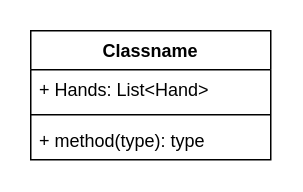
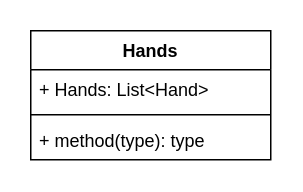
- <mxCell id="2" value="Classname" style="swimlane;fontStyle=1;align=center;verticalAlign=top;childLayout=stackLayout;horizontal=1;startSize=26;horizontalStack=0;resizeParent=1;resizeParentMax=0;resizeLast=0;collapsible=1;marginBottom=0;whiteSpace=wrap;html=1;" vertex="1" parent="1"><mxGeometry x="20" width="160" height="86" as="geometry" y="20" /></mxCell>
+ <mxCell id="2" value="Hands" style="swimlane;fontStyle=1;align=center;verticalAlign=top;childLayout=stackLayout;horizontal=1;startSize=26;horizontalStack=0;resizeParent=1;resizeParentMax=0;resizeLast=0;collapsible=1;marginBottom=0;whiteSpace=wrap;html=1;" vertex="1" parent="1"><mxGeometry x="20" width="160" height="86" as="geometry" y="20" /></mxCell>
